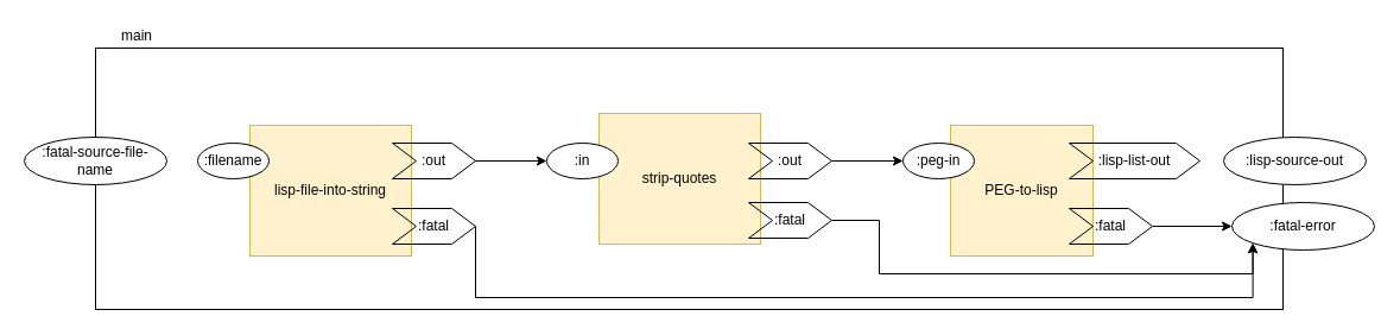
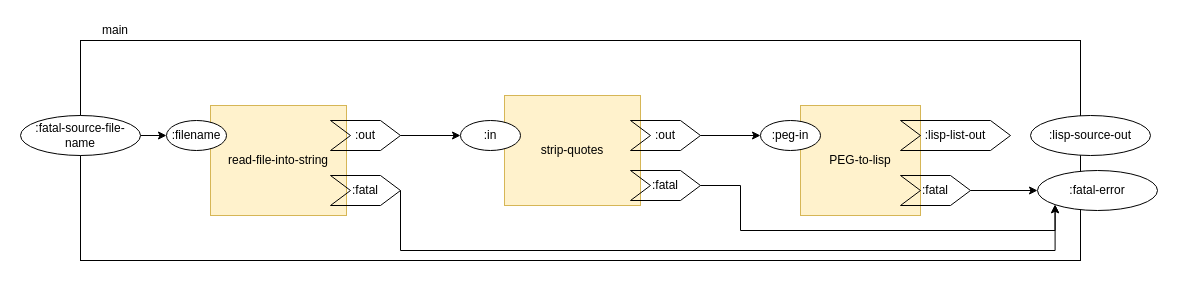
+ <mxCell id="3" style="edgeStyle=orthogonalEdgeStyle;rounded=0;orthogonalLoop=1;jettySize=auto;html=0;exitX=1;exitY=0.5;exitDx=0;exitDy=0;entryX=0;entryY=0.5;entryDx=0;entryDy=0;" edge="1" parent="1" source="4" target="10"><mxGeometry relative="1" as="geometry" /></mxCell>
- <mxCell id="9" value="lisp-file-into-string" style="rounded=0;whiteSpace=wrap;html=1;fillColor=#fff2cc;strokeColor=#d6b656;" parent="1" vertex="1"><mxGeometry x="210" y="105" width="136" height="110" as="geometry" /></mxCell>
+ <mxCell id="9" value="read-file-into-string" style="rounded=0;whiteSpace=wrap;html=1;fillColor=#fff2cc;strokeColor=#d6b656;" parent="1" vertex="1"><mxGeometry x="210" y="105" width="136" height="110" as="geometry" /></mxCell>
